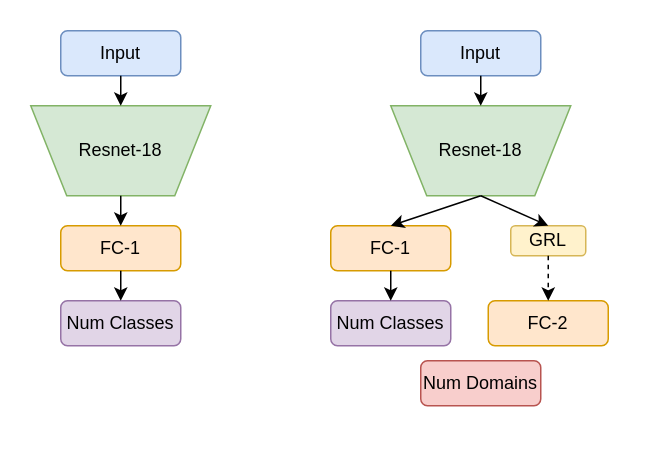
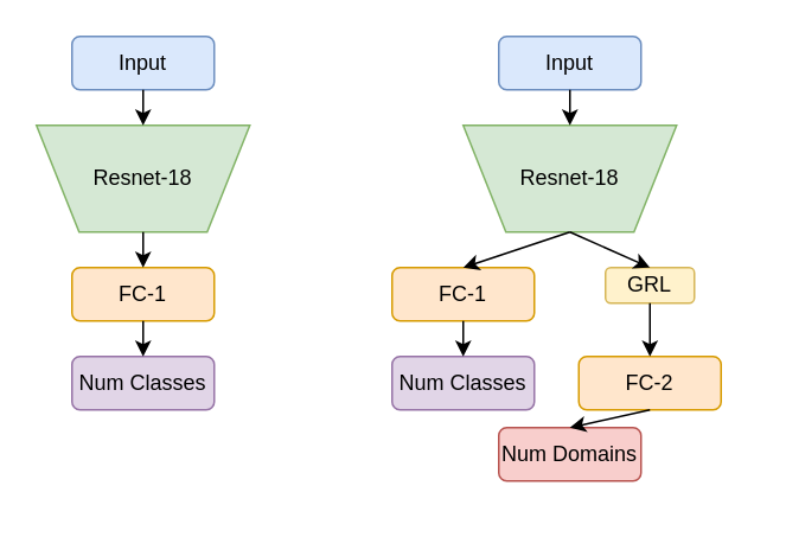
- <mxCell id="14" value="" style="endArrow=classic;html=1;entryX=0.5;entryY=0;entryDx=0;entryDy=0;exitX=0.5;exitY=1;exitDx=0;exitDy=0;dashed=1;" edge="1" parent="2" source="13" target="11"><mxGeometry width="50" height="50" relative="1" as="geometry"><mxPoint x="170" y="220" as="sourcePoint" /><mxPoint x="170" y="240" as="targetPoint" /></mxGeometry></mxCell>
+ <mxCell id="14" value="" style="endArrow=classic;html=1;entryX=0.5;entryY=0;entryDx=0;entryDy=0;exitX=0.5;exitY=1;exitDx=0;exitDy=0;" edge="1" parent="2" source="13" target="11"><mxGeometry width="50" height="50" relative="1" as="geometry"><mxPoint x="170" y="220" as="sourcePoint" /><mxPoint x="170" y="240" as="targetPoint" /></mxGeometry></mxCell>
+ <mxCell id="12" value="" style="endArrow=classic;html=1;entryX=0.5;entryY=0;entryDx=0;entryDy=0;exitX=0.5;exitY=1;exitDx=0;exitDy=0;" edge="1" parent="2" source="11" target="10"><mxGeometry width="50" height="50" relative="1" as="geometry"><mxPoint x="170" y="170" as="sourcePoint" /><mxPoint x="170" y="190" as="targetPoint" /></mxGeometry></mxCell>
